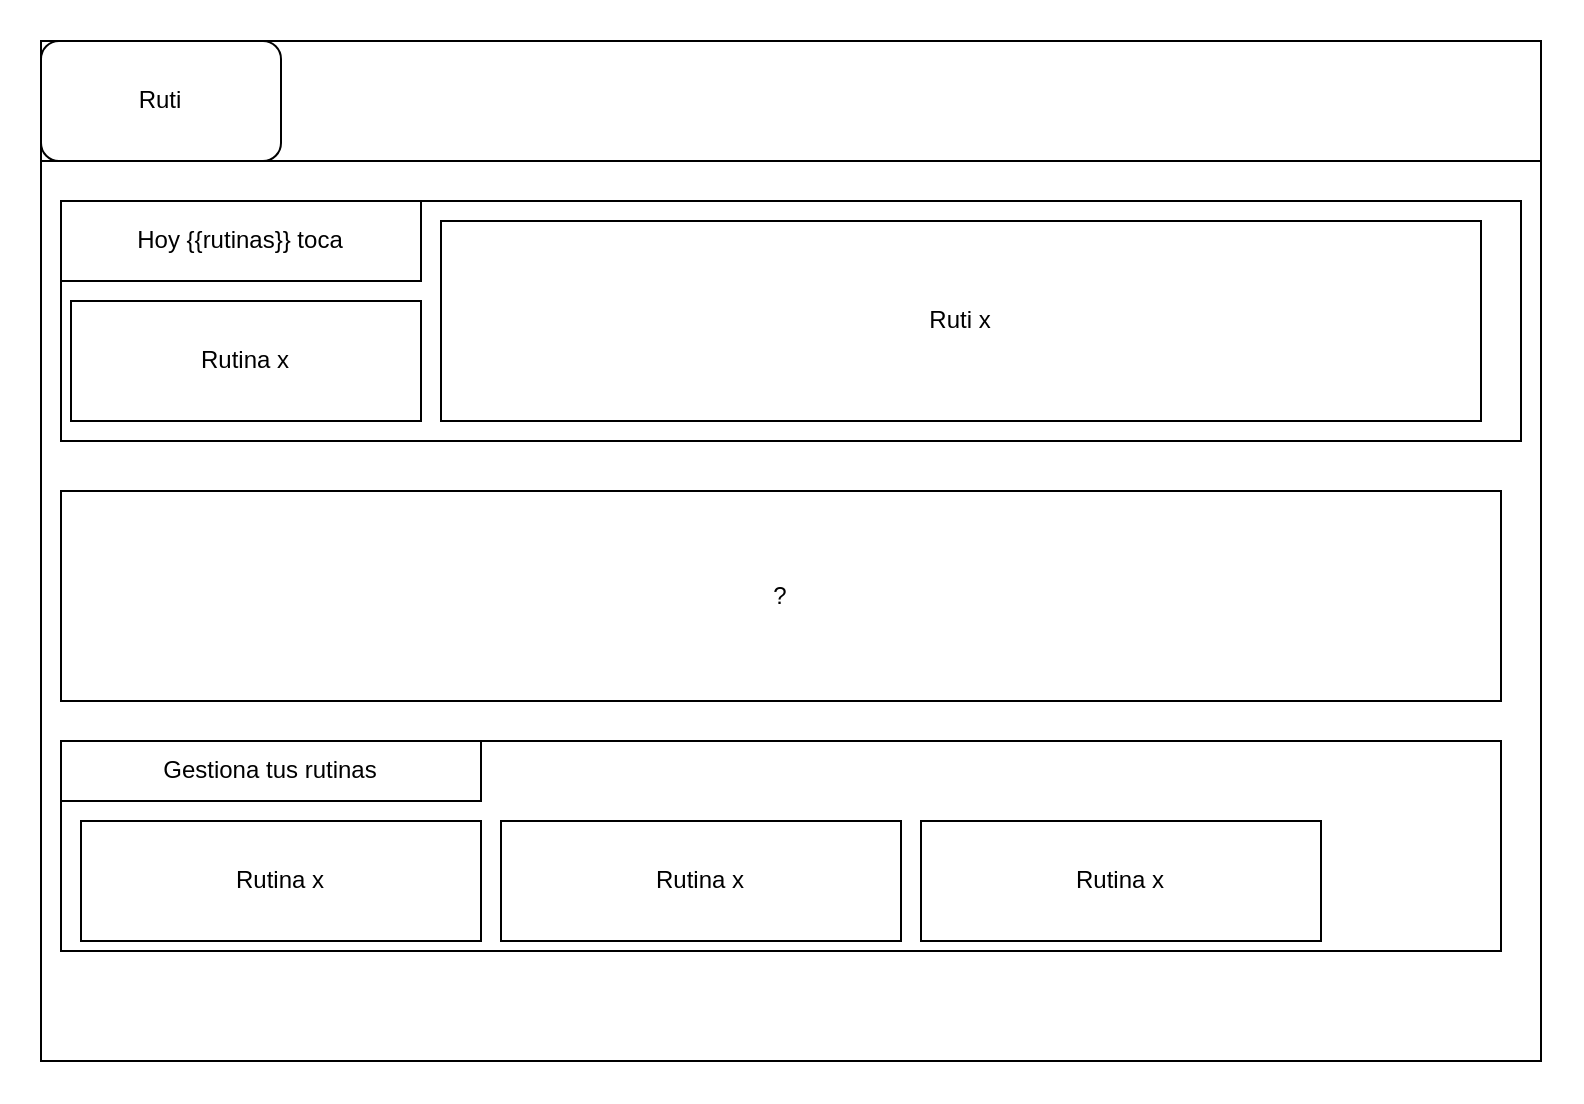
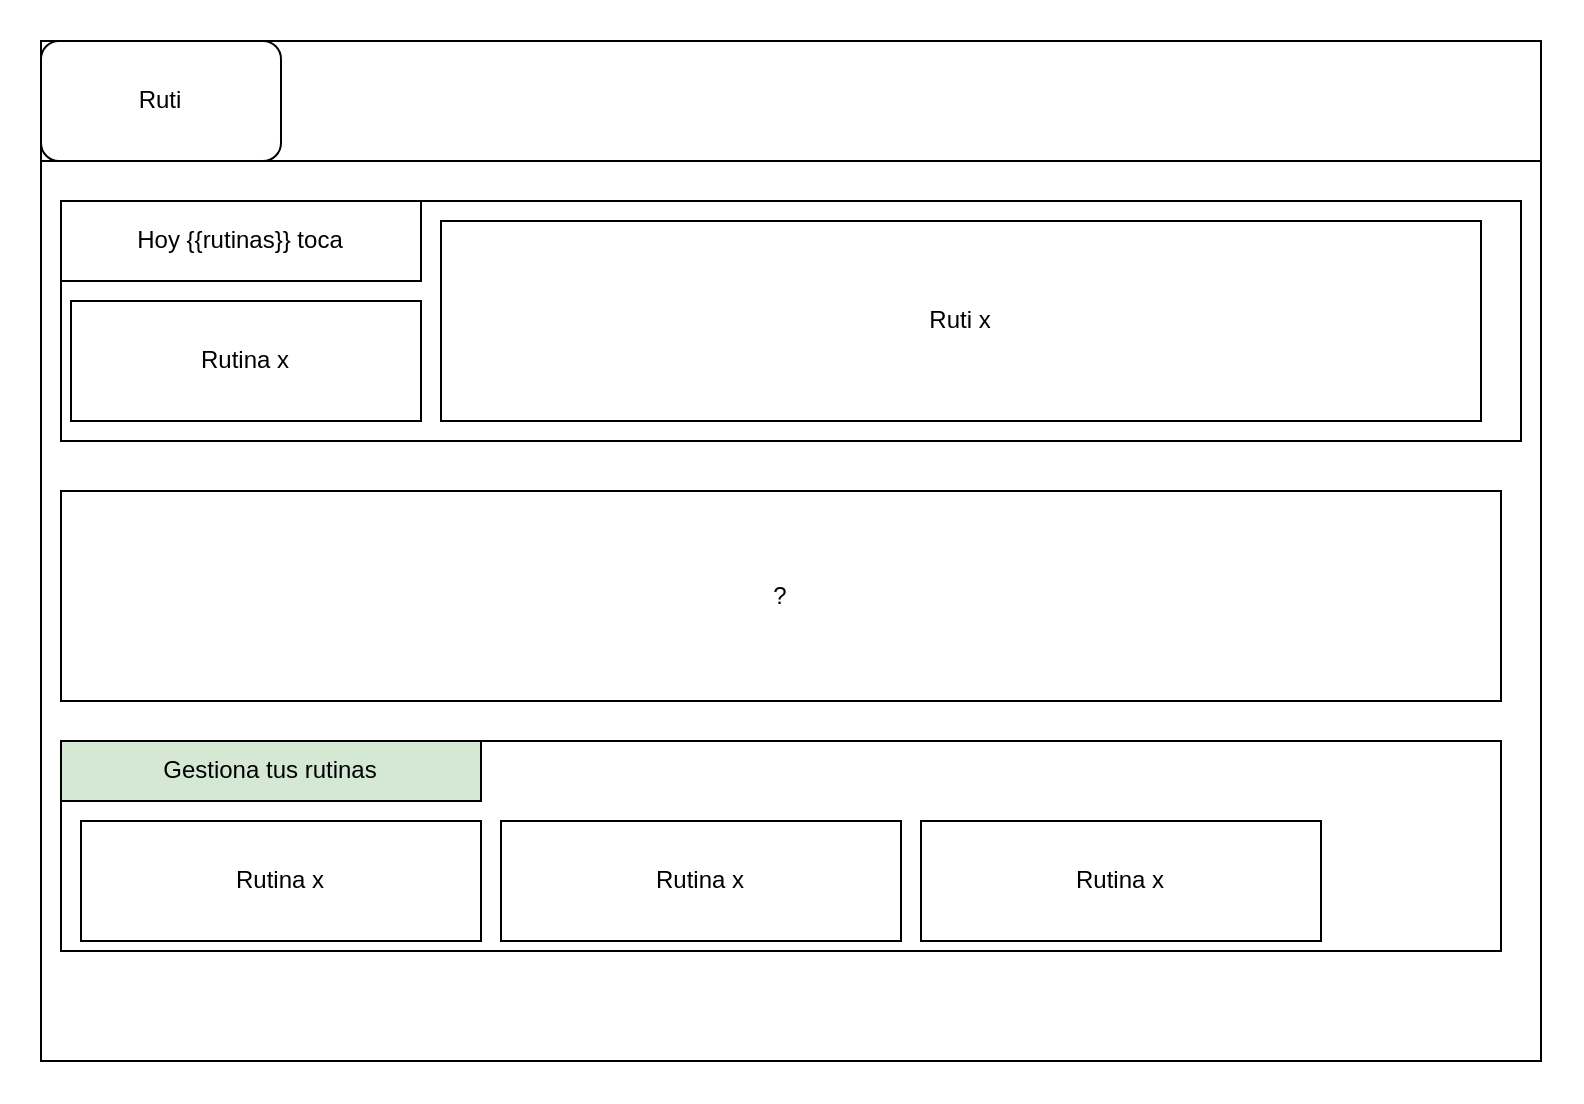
- <mxCell id="10" value="Gestiona tus rutinas" style="rounded=0;whiteSpace=wrap;html=1;" vertex="1" parent="1"><mxGeometry x="30" y="370" width="210" height="30" as="geometry" /></mxCell>
+ <mxCell id="10" value="Gestiona tus rutinas" style="rounded=0;whiteSpace=wrap;html=1;fillColor=#d5e8d4;" vertex="1" parent="1"><mxGeometry x="30" y="370" width="210" height="30" as="geometry" /></mxCell>
